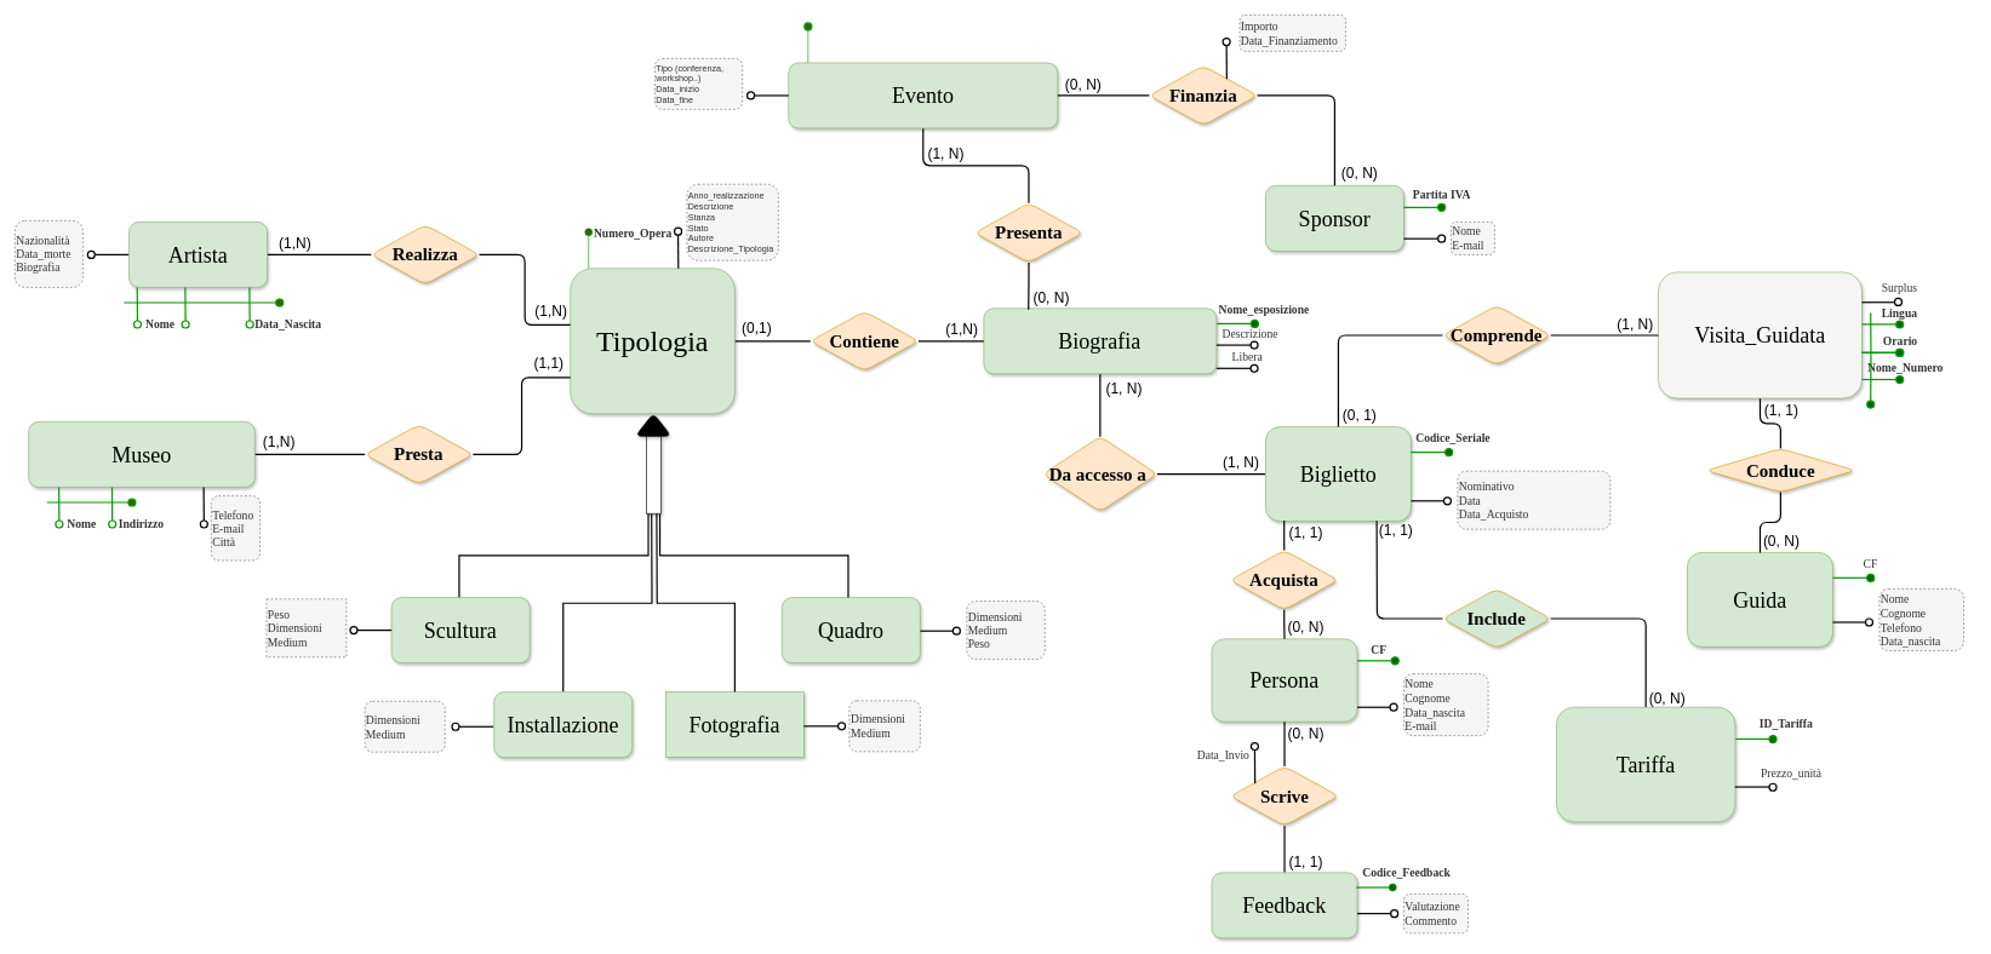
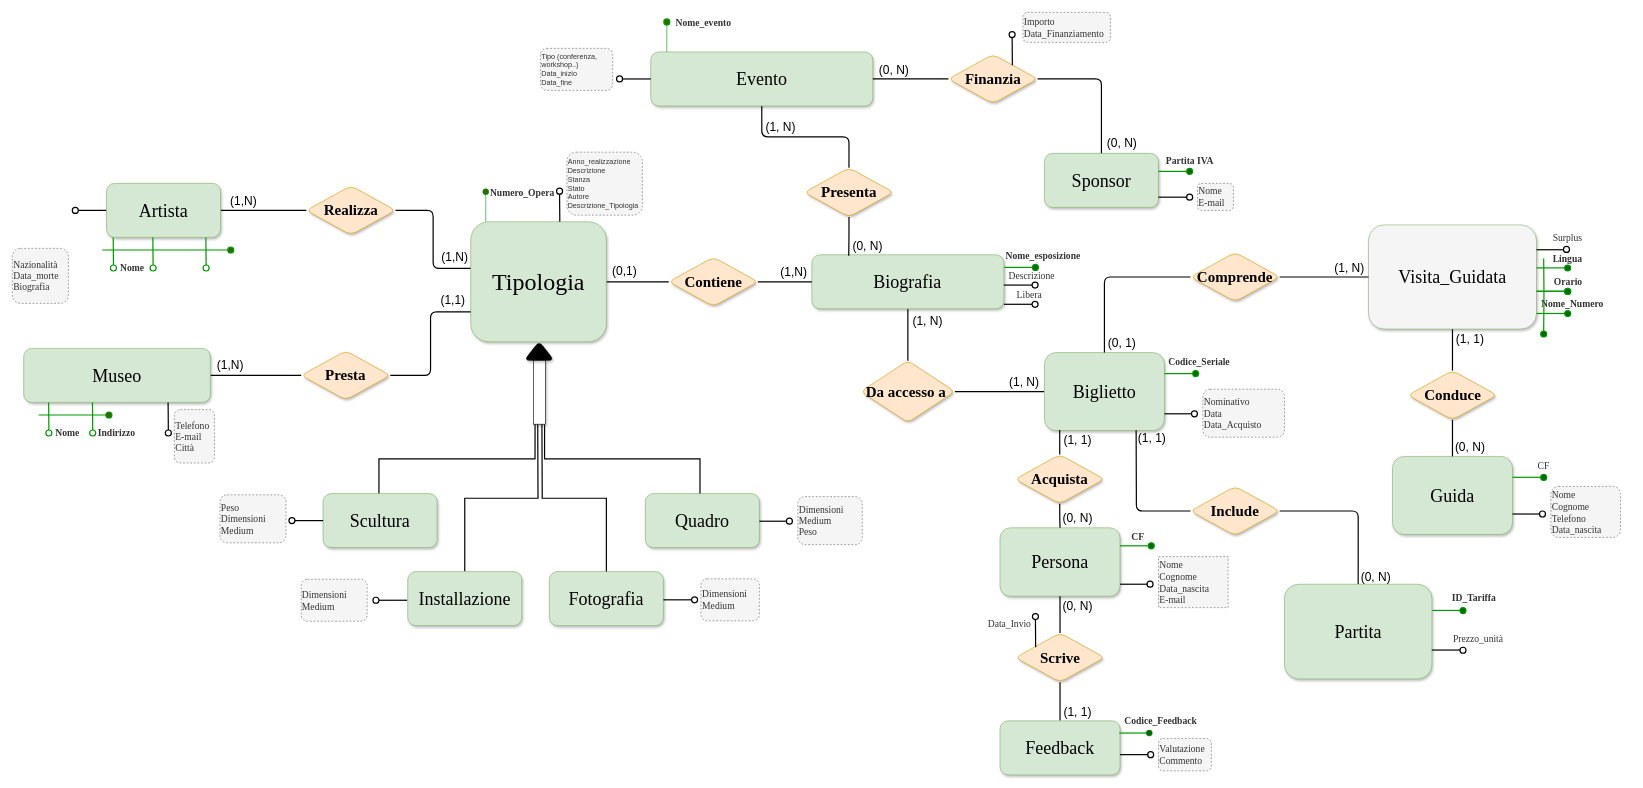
+ <mxCell id="91" value="&lt;font style=&quot;color: rgb(51, 51, 51); text-align: left; font-size: 16px;&quot; face=&quot;Times New Roman&quot;&gt;&lt;b style=&quot;&quot;&gt;Nome_evento&lt;/b&gt;&lt;/font&gt;" style="text;html=1;align=center;verticalAlign=middle;whiteSpace=wrap;rounded=0;" parent="1" vertex="1"><mxGeometry x="1141.76" y="22" width="60" height="30" as="geometry" /></mxCell>
- <mxCell id="55" value="&lt;div&gt;&lt;font face=&quot;Times New Roman&quot;&gt;&lt;span style=&quot;font-size: 16px;&quot;&gt;&lt;br&gt;&lt;/span&gt;&lt;/font&gt;&lt;/div&gt;&lt;div&gt;&lt;font face=&quot;Times New Roman&quot;&gt;&lt;span style=&quot;font-size: 16px;&quot;&gt;Nazionalità&lt;/span&gt;&lt;/font&gt;&lt;/div&gt;&lt;div&gt;&lt;font face=&quot;Times New Roman&quot;&gt;&lt;span style=&quot;font-size: 16px;&quot;&gt;Data_morte&lt;/span&gt;&lt;/font&gt;&lt;/div&gt;&lt;div&gt;&lt;font face=&quot;Times New Roman&quot;&gt;&lt;span style=&quot;font-size: 16px;&quot;&gt;Biografia&lt;/span&gt;&lt;/font&gt;&lt;/div&gt;&lt;div&gt;&lt;font face=&quot;Times New Roman&quot;&gt;&lt;span style=&quot;font-size: 16px;&quot;&gt;&lt;br&gt;&lt;/span&gt;&lt;/font&gt;&lt;/div&gt;" style="rounded=1;whiteSpace=wrap;html=1;dashed=1;fillColor=#f5f5f5;fontColor=#333333;strokeColor=#666666;align=left;" parent="1" vertex="1"><mxGeometry x="20" y="303.28" width="93.48" height="91.72" as="geometry" /></mxCell>
+ <mxCell id="55" value="&lt;div&gt;&lt;font face=&quot;Times New Roman&quot;&gt;&lt;span style=&quot;font-size: 16px;&quot;&gt;&lt;br&gt;&lt;/span&gt;&lt;/font&gt;&lt;/div&gt;&lt;div&gt;&lt;font face=&quot;Times New Roman&quot;&gt;&lt;span style=&quot;font-size: 16px;&quot;&gt;Nazionalità&lt;/span&gt;&lt;/font&gt;&lt;/div&gt;&lt;div&gt;&lt;font face=&quot;Times New Roman&quot;&gt;&lt;span style=&quot;font-size: 16px;&quot;&gt;Data_morte&lt;/span&gt;&lt;/font&gt;&lt;/div&gt;&lt;div&gt;&lt;font face=&quot;Times New Roman&quot;&gt;&lt;span style=&quot;font-size: 16px;&quot;&gt;Biografia&lt;/span&gt;&lt;/font&gt;&lt;/div&gt;&lt;div&gt;&lt;font face=&quot;Times New Roman&quot;&gt;&lt;span style=&quot;font-size: 16px;&quot;&gt;&lt;br&gt;&lt;/span&gt;&lt;/font&gt;&lt;/div&gt;" style="rounded=1;whiteSpace=wrap;html=1;dashed=1;fillColor=#f5f5f5;fontColor=#333333;strokeColor=#666666;align=left;" parent="1" vertex="1"><mxGeometry x="20" y="413.28" width="93.48" height="91.72" as="geometry" /></mxCell>
- <mxCell id="53" value="&lt;font style=&quot;color: rgb(51, 51, 51); text-align: left; font-size: 16px;&quot; face=&quot;Times New Roman&quot;&gt;&lt;b style=&quot;&quot;&gt;Data_Nascita&lt;/b&gt;&lt;/font&gt;" style="text;html=1;align=center;verticalAlign=middle;whiteSpace=wrap;rounded=0;" parent="1" vertex="1"><mxGeometry x="366" y="431" width="60" height="30" as="geometry" /></mxCell>
- <mxCell id="135" value="&lt;font style=&quot;font-size: 25px;&quot; face=&quot;Garamond&quot;&gt;&lt;b style=&quot;&quot;&gt;Conduce&lt;/b&gt;&lt;/font&gt;" style="rhombus;whiteSpace=wrap;html=1;rounded=1;shadow=1;strokeWidth=1;fillColor=#ffe6cc;strokeColor=#d79b00;" parent="1" vertex="1"><mxGeometry x="2345.71" y="617" width="205" height="60" as="geometry" /></mxCell>
+ <mxCell id="135" value="&lt;font style=&quot;font-size: 25px;&quot; face=&quot;Garamond&quot;&gt;&lt;b style=&quot;&quot;&gt;Conduce&lt;/b&gt;&lt;/font&gt;" style="rhombus;whiteSpace=wrap;html=1;rounded=1;shadow=1;strokeWidth=1;fillColor=#ffe6cc;strokeColor=#d79b00;" parent="1" vertex="1"><mxGeometry x="2345.71" y="617" width="148.58" height="82" as="geometry" /></mxCell>
- <mxCell id="115" value="&lt;div&gt;&lt;font face=&quot;Times New Roman&quot;&gt;&lt;span style=&quot;font-size: 16px;&quot;&gt;Nominativo&lt;/span&gt;&lt;/font&gt;&lt;/div&gt;&lt;div&gt;&lt;span style=&quot;background-color: transparent; color: light-dark(rgb(51, 51, 51), rgb(193, 193, 193)); font-family: &amp;quot;Times New Roman&amp;quot;; font-size: 16px;&quot;&gt;Data&lt;/span&gt;&lt;/div&gt;&lt;div&gt;&lt;font face=&quot;Times New Roman&quot;&gt;&lt;span style=&quot;font-size: 16px;&quot;&gt;Data_Acquisto&lt;/span&gt;&lt;/font&gt;&lt;/div&gt;" style="rounded=1;whiteSpace=wrap;html=1;dashed=1;fillColor=#f5f5f5;fontColor=#333333;strokeColor=#666666;align=left;" parent="1" vertex="1"><mxGeometry x="2004" y="648" width="210" height="80" as="geometry" /></mxCell>
+ <mxCell id="115" value="&lt;div&gt;&lt;font face=&quot;Times New Roman&quot;&gt;&lt;span style=&quot;font-size: 16px;&quot;&gt;Nominativo&lt;/span&gt;&lt;/font&gt;&lt;/div&gt;&lt;div&gt;&lt;span style=&quot;background-color: transparent; color: light-dark(rgb(51, 51, 51), rgb(193, 193, 193)); font-family: &amp;quot;Times New Roman&amp;quot;; font-size: 16px;&quot;&gt;Data&lt;/span&gt;&lt;/div&gt;&lt;div&gt;&lt;font face=&quot;Times New Roman&quot;&gt;&lt;span style=&quot;font-size: 16px;&quot;&gt;Data_Acquisto&lt;/span&gt;&lt;/font&gt;&lt;/div&gt;" style="rounded=1;whiteSpace=wrap;html=1;dashed=1;fillColor=#f5f5f5;fontColor=#333333;strokeColor=#666666;align=left;" parent="1" vertex="1"><mxGeometry x="2004" y="648" width="136" height="80" as="geometry" /></mxCell>
- <mxCell id="122" value="&lt;font style=&quot;font-size: 25px;&quot; face=&quot;Garamond&quot;&gt;&lt;b style=&quot;&quot;&gt;Include&lt;/b&gt;&lt;/font&gt;" style="rhombus;whiteSpace=wrap;html=1;rounded=1;shadow=1;strokeWidth=1;fillColor=#d5e8d4;strokeColor=#d79b00;" parent="1" vertex="1"><mxGeometry x="1983.45" y="810" width="148.58" height="82" as="geometry" /></mxCell>
+ <mxCell id="122" value="&lt;font style=&quot;font-size: 25px;&quot; face=&quot;Garamond&quot;&gt;&lt;b style=&quot;&quot;&gt;Include&lt;/b&gt;&lt;/font&gt;" style="rhombus;whiteSpace=wrap;html=1;rounded=1;shadow=1;strokeWidth=1;fillColor=#ffe6cc;strokeColor=#d79b00;" parent="1" vertex="1"><mxGeometry x="1983.45" y="810" width="148.58" height="82" as="geometry" /></mxCell>
- <mxCell id="69" value="&lt;div&gt;&lt;span style=&quot;font-size: 16px; font-family: &amp;quot;Times New Roman&amp;quot;; background-color: transparent; color: light-dark(rgb(51, 51, 51), rgb(193, 193, 193));&quot;&gt;Peso&lt;/span&gt;&lt;/div&gt;&lt;div&gt;&lt;div&gt;&lt;font face=&quot;Times New Roman&quot;&gt;&lt;span style=&quot;font-size: 16px;&quot;&gt;Dimensioni&lt;/span&gt;&lt;/font&gt;&lt;/div&gt;&lt;div&gt;&lt;font face=&quot;Times New Roman&quot;&gt;&lt;span style=&quot;font-size: 16px;&quot;&gt;Medium&amp;nbsp;&lt;/span&gt;&lt;/font&gt;&lt;/div&gt;&lt;/div&gt;" style="whiteSpace=wrap;html=1;dashed=1;fillColor=#f5f5f5;fontColor=#333333;strokeColor=#666666;align=left;rounded=0;" parent="1" vertex="1"><mxGeometry x="366" y="824" width="110" height="80" as="geometry" /></mxCell>
+ <mxCell id="69" value="&lt;div&gt;&lt;span style=&quot;font-size: 16px; font-family: &amp;quot;Times New Roman&amp;quot;; background-color: transparent; color: light-dark(rgb(51, 51, 51), rgb(193, 193, 193));&quot;&gt;Peso&lt;/span&gt;&lt;/div&gt;&lt;div&gt;&lt;div&gt;&lt;font face=&quot;Times New Roman&quot;&gt;&lt;span style=&quot;font-size: 16px;&quot;&gt;Dimensioni&lt;/span&gt;&lt;/font&gt;&lt;/div&gt;&lt;div&gt;&lt;font face=&quot;Times New Roman&quot;&gt;&lt;span style=&quot;font-size: 16px;&quot;&gt;Medium&amp;nbsp;&lt;/span&gt;&lt;/font&gt;&lt;/div&gt;&lt;/div&gt;" style="rounded=1;whiteSpace=wrap;html=1;dashed=1;fillColor=#f5f5f5;fontColor=#333333;strokeColor=#666666;align=left;" parent="1" vertex="1"><mxGeometry x="366" y="824" width="110" height="80" as="geometry" /></mxCell>
- <mxCell id="100" value="&lt;div&gt;&lt;font face=&quot;Times New Roman&quot;&gt;&lt;span style=&quot;font-size: 16px;&quot;&gt;Nome&lt;/span&gt;&lt;/font&gt;&lt;/div&gt;&lt;div&gt;&lt;font face=&quot;Times New Roman&quot;&gt;&lt;span style=&quot;font-size: 16px;&quot;&gt;Cognome&lt;/span&gt;&lt;/font&gt;&lt;/div&gt;&lt;div&gt;&lt;font face=&quot;Times New Roman&quot;&gt;&lt;span style=&quot;font-size: 16px;&quot;&gt;Data_nascita&lt;/span&gt;&lt;/font&gt;&lt;/div&gt;&lt;div&gt;&lt;font face=&quot;Times New Roman&quot;&gt;&lt;span style=&quot;font-size: 16px;&quot;&gt;E-mail&lt;/span&gt;&lt;/font&gt;&lt;/div&gt;" style="rounded=1;whiteSpace=wrap;html=1;dashed=1;fillColor=#f5f5f5;fontColor=#333333;strokeColor=#666666;align=left;" parent="99" vertex="1"><mxGeometry x="64" width="116" height="85" as="geometry" /></mxCell>
+ <mxCell id="100" value="&lt;div&gt;&lt;font face=&quot;Times New Roman&quot;&gt;&lt;span style=&quot;font-size: 16px;&quot;&gt;Nome&lt;/span&gt;&lt;/font&gt;&lt;/div&gt;&lt;div&gt;&lt;font face=&quot;Times New Roman&quot;&gt;&lt;span style=&quot;font-size: 16px;&quot;&gt;Cognome&lt;/span&gt;&lt;/font&gt;&lt;/div&gt;&lt;div&gt;&lt;font face=&quot;Times New Roman&quot;&gt;&lt;span style=&quot;font-size: 16px;&quot;&gt;Data_nascita&lt;/span&gt;&lt;/font&gt;&lt;/div&gt;&lt;div&gt;&lt;font face=&quot;Times New Roman&quot;&gt;&lt;span style=&quot;font-size: 16px;&quot;&gt;E-mail&lt;/span&gt;&lt;/font&gt;&lt;/div&gt;" style="whiteSpace=wrap;html=1;dashed=1;fillColor=#f5f5f5;fontColor=#333333;strokeColor=#666666;align=left;rounded=0;" parent="99" vertex="1"><mxGeometry x="64" width="116" height="85" as="geometry" /></mxCell>
- <mxCell id="64" value="&lt;p&gt;&lt;font style=&quot;font-size: 30px;&quot; face=&quot;Times New Roman&quot;&gt;Fotografia&lt;/font&gt;&lt;/p&gt;" style="whiteSpace=wrap;html=1;shadow=1;fillColor=#d5e8d4;strokeColor=#82b366;rounded=0;" parent="1" vertex="1"><mxGeometry x="915" y="952" width="190" height="90" as="geometry" /></mxCell>
+ <mxCell id="64" value="&lt;p&gt;&lt;font style=&quot;font-size: 30px;&quot; face=&quot;Times New Roman&quot;&gt;Fotografia&lt;/font&gt;&lt;/p&gt;" style="rounded=1;whiteSpace=wrap;html=1;shadow=1;fillColor=#d5e8d4;strokeColor=#82b366;" parent="1" vertex="1"><mxGeometry x="915" y="952" width="190" height="90" as="geometry" /></mxCell>
- <mxCell id="125" value="&lt;p&gt;&lt;font style=&quot;font-size: 30px;&quot; face=&quot;Times New Roman&quot;&gt;Tariffa&lt;/font&gt;&lt;/p&gt;" style="rounded=1;whiteSpace=wrap;html=1;shadow=1;fillColor=#d5e8d4;strokeColor=#82b366;" parent="1" vertex="1"><mxGeometry x="2140" y="973.03" width="245.71" height="157.75" as="geometry" /></mxCell>
+ <mxCell id="125" value="&lt;p&gt;&lt;font style=&quot;font-size: 30px;&quot; face=&quot;Times New Roman&quot;&gt;Partita&lt;/font&gt;&lt;/p&gt;" style="rounded=1;whiteSpace=wrap;html=1;shadow=1;fillColor=#d5e8d4;strokeColor=#82b366;" parent="1" vertex="1"><mxGeometry x="2140" y="973.03" width="245.71" height="157.75" as="geometry" /></mxCell>
